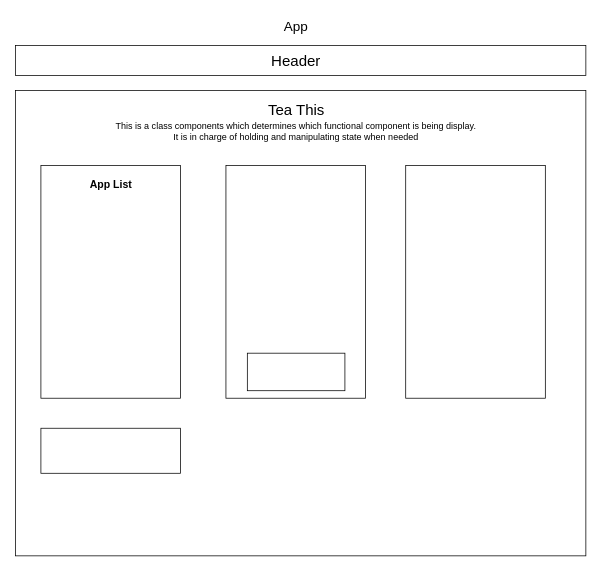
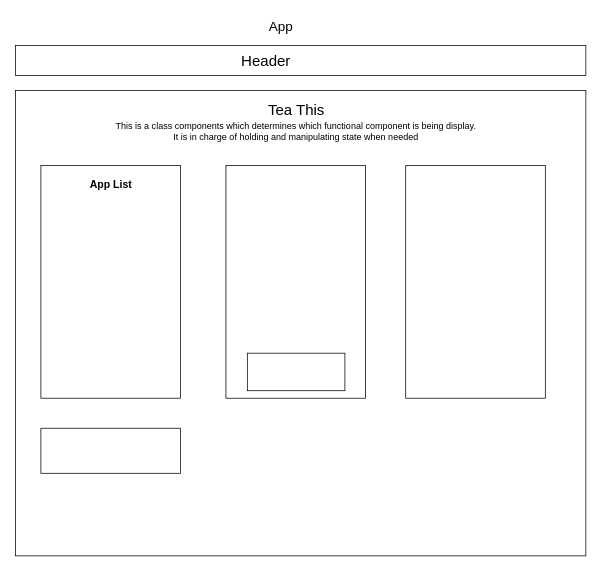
- <mxCell id="2" value="&lt;font style=&quot;font-size: 18px;&quot;&gt;App&lt;/font&gt;" style="text;strokeColor=none;align=center;fillColor=none;html=1;verticalAlign=middle;whiteSpace=wrap;rounded=0;" vertex="1" parent="1"><mxGeometry x="339" y="20" width="110" height="30" as="geometry" /></mxCell>
+ <mxCell id="2" value="&lt;font style=&quot;font-size: 18px;&quot;&gt;App&lt;/font&gt;" style="text;strokeColor=none;align=center;fillColor=none;html=1;verticalAlign=middle;whiteSpace=wrap;rounded=0;" vertex="1" parent="1"><mxGeometry x="319" y="20" width="110" height="30" as="geometry" /></mxCell>
- <mxCell id="4" value="&lt;font style=&quot;font-size: 20px;&quot;&gt;Header&lt;/font&gt;" style="text;strokeColor=none;align=center;fillColor=none;html=1;verticalAlign=middle;whiteSpace=wrap;rounded=0;" vertex="1" parent="1"><mxGeometry x="351" y="65" width="86" height="30" as="geometry" /></mxCell>
+ <mxCell id="4" value="&lt;font style=&quot;font-size: 20px;&quot;&gt;Header&lt;/font&gt;" style="text;strokeColor=none;align=center;fillColor=none;html=1;verticalAlign=middle;whiteSpace=wrap;rounded=0;" vertex="1" parent="1"><mxGeometry x="311" y="65" width="86" height="30" as="geometry" /></mxCell>
